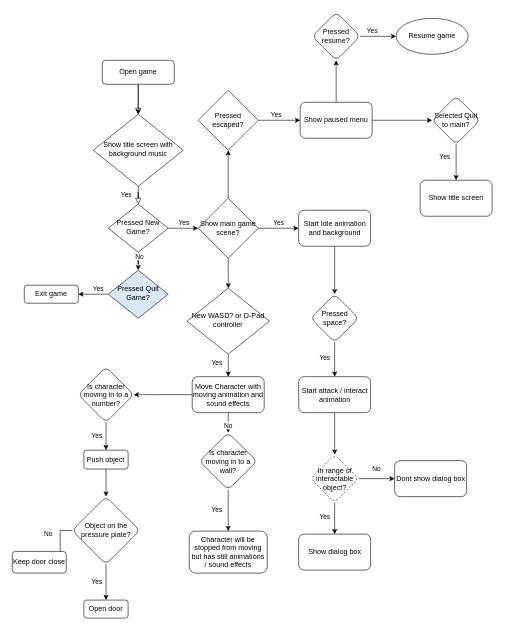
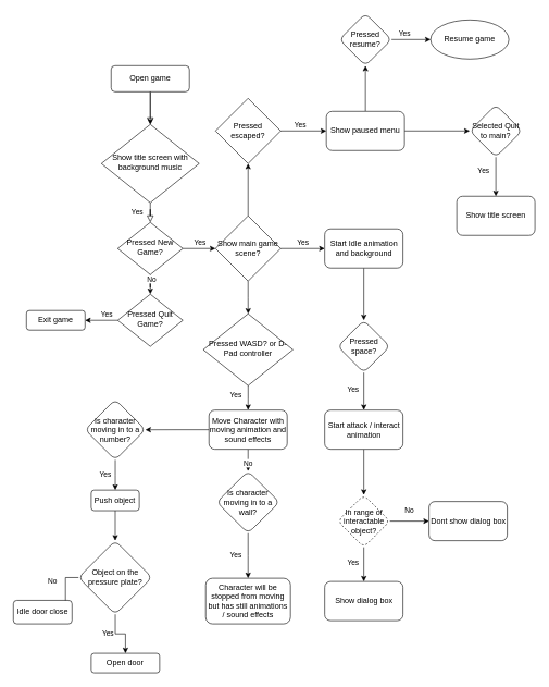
- <mxCell id="39" value="Pressed Quit Game?" style="rhombus;whiteSpace=wrap;html=1;shadow=0;fontFamily=Helvetica;fontSize=12;align=center;strokeWidth=1;spacing=6;spacingTop=-4;fillColor=#dae8fc;" vertex="1" parent="1"><mxGeometry x="180" y="450" width="100" height="80" as="geometry" /></mxCell>
+ <mxCell id="39" value="Pressed Quit Game?" style="rhombus;whiteSpace=wrap;html=1;shadow=0;fontFamily=Helvetica;fontSize=12;align=center;strokeWidth=1;spacing=6;spacingTop=-4;" vertex="1" parent="1"><mxGeometry x="180" y="450" width="100" height="80" as="geometry" /></mxCell>
- <mxCell id="19" value="New WASD? or D-Pad controller" style="rhombus;whiteSpace=wrap;html=1;shadow=0;fontFamily=Helvetica;fontSize=12;align=center;strokeWidth=1;spacing=6;spacingTop=-4;" vertex="1" parent="1"><mxGeometry x="311.25" y="480" width="137.5" height="110" as="geometry" /></mxCell>
+ <mxCell id="19" value="Pressed WASD? or D-Pad controller" style="rhombus;whiteSpace=wrap;html=1;shadow=0;fontFamily=Helvetica;fontSize=12;align=center;strokeWidth=1;spacing=6;spacingTop=-4;" vertex="1" parent="1"><mxGeometry x="311.25" y="480" width="137.5" height="110" as="geometry" /></mxCell>
- <mxCell id="54" value="Keep door close" style="whiteSpace=wrap;html=1;rounded=1;" vertex="1" parent="1"><mxGeometry x="20" y="918.87" width="89.99" height="36.13" as="geometry" /></mxCell>
+ <mxCell id="54" value="Idle door close" style="whiteSpace=wrap;html=1;rounded=1;" vertex="1" parent="1"><mxGeometry x="20" y="918.87" width="89.99" height="36.13" as="geometry" /></mxCell>
- <mxCell id="53" value="Open door" style="whiteSpace=wrap;html=1;rounded=1;" vertex="1" parent="1"><mxGeometry x="139.36" y="1000" width="73.76" height="30" as="geometry" /></mxCell>
+ <mxCell id="53" value="Open door" style="whiteSpace=wrap;html=1;rounded=1;" vertex="1" parent="1"><mxGeometry x="139.36" y="1000" width="105" height="30" as="geometry" /></mxCell>
